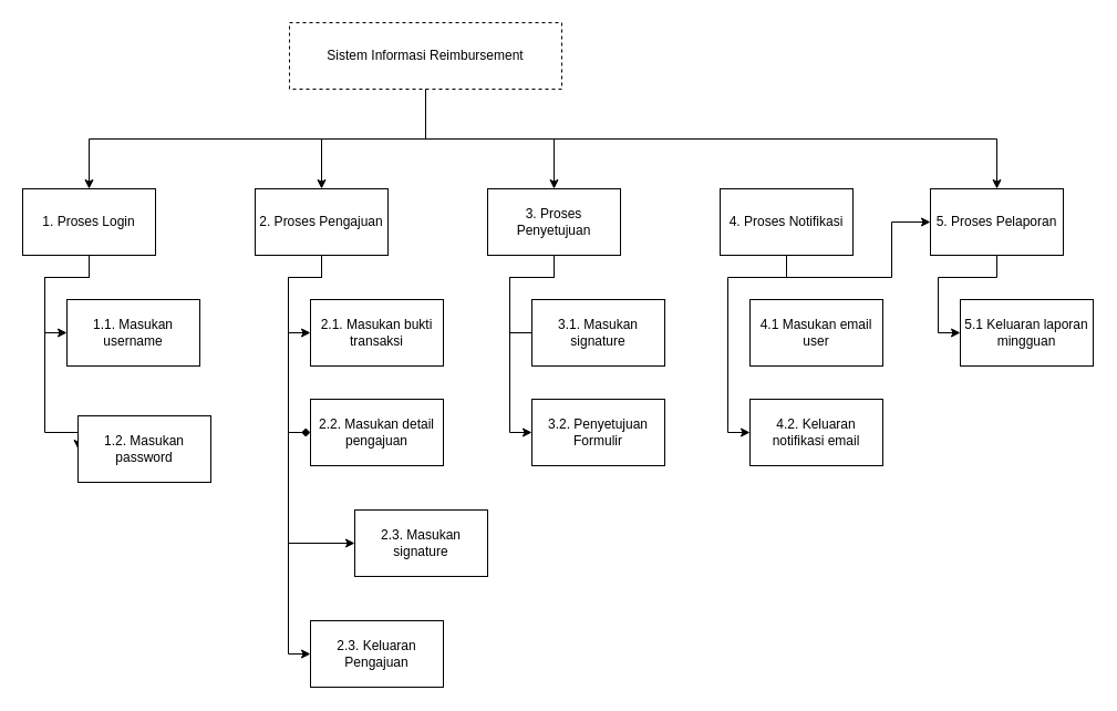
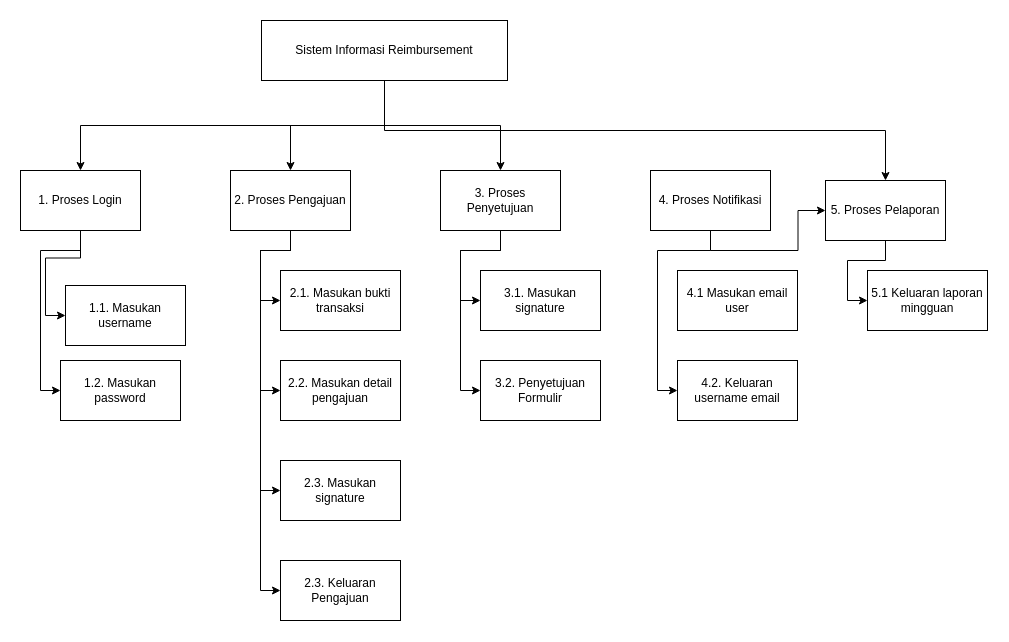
- <mxCell id="6" value="Sistem Informasi Reimbursement" style="rounded=0;whiteSpace=wrap;html=1;dashed=1;" vertex="1" parent="1"><mxGeometry x="261" y="20" width="246" height="60" as="geometry" /></mxCell>
+ <mxCell id="6" value="Sistem Informasi Reimbursement" style="rounded=0;whiteSpace=wrap;html=1;" vertex="1" parent="1"><mxGeometry x="261" y="20" width="246" height="60" as="geometry" /></mxCell>
- <mxCell id="32" value="5. Proses Pelaporan" style="rounded=0;whiteSpace=wrap;html=1;" vertex="1" parent="1"><mxGeometry x="840" y="170" width="120" height="60" as="geometry" /></mxCell>
+ <mxCell id="32" value="5. Proses Pelaporan" style="rounded=0;whiteSpace=wrap;html=1;" vertex="1" parent="1"><mxGeometry x="825" y="180" width="120" height="60" as="geometry" /></mxCell>
- <mxCell id="21" value="1.1. Masukan username" style="whiteSpace=wrap;html=1;rounded=0;" vertex="1" parent="1"><mxGeometry x="60" y="270" width="120" height="60" as="geometry" /></mxCell>
+ <mxCell id="21" value="1.1. Masukan username" style="whiteSpace=wrap;html=1;rounded=0;" vertex="1" parent="1"><mxGeometry x="65" y="285" width="120" height="60" as="geometry" /></mxCell>
- <mxCell id="15" style="edgeStyle=orthogonalEdgeStyle;rounded=0;orthogonalLoop=1;jettySize=auto;html=1;exitX=0.5;exitY=1;exitDx=0;exitDy=0;entryX=0;entryY=0.5;entryDx=0;entryDy=0;endArrow=none;" edge="1" parent="1" source="17" target="27"><mxGeometry relative="1" as="geometry" /></mxCell>
+ <mxCell id="15" style="edgeStyle=orthogonalEdgeStyle;rounded=0;orthogonalLoop=1;jettySize=auto;html=1;exitX=0.5;exitY=1;exitDx=0;exitDy=0;entryX=0;entryY=0.5;entryDx=0;entryDy=0;" edge="1" parent="1" source="17" target="27"><mxGeometry relative="1" as="geometry" /></mxCell>
- <mxCell id="11" style="edgeStyle=orthogonalEdgeStyle;rounded=0;orthogonalLoop=1;jettySize=auto;html=1;exitX=0.5;exitY=1;exitDx=0;exitDy=0;entryX=0;entryY=0.5;entryDx=0;entryDy=0;endArrow=diamond;" edge="1" parent="1" source="14" target="25"><mxGeometry relative="1" as="geometry"><Array as="points"><mxPoint x="290" y="250" /><mxPoint x="260" y="250" /><mxPoint x="260" y="390" /></Array></mxGeometry></mxCell>
+ <mxCell id="11" style="edgeStyle=orthogonalEdgeStyle;rounded=0;orthogonalLoop=1;jettySize=auto;html=1;exitX=0.5;exitY=1;exitDx=0;exitDy=0;entryX=0;entryY=0.5;entryDx=0;entryDy=0;" edge="1" parent="1" source="14" target="25"><mxGeometry relative="1" as="geometry"><Array as="points"><mxPoint x="290" y="250" /><mxPoint x="260" y="250" /><mxPoint x="260" y="390" /></Array></mxGeometry></mxCell>
- <mxCell id="30" value="4.2. Keluaran notifikasi email" style="whiteSpace=wrap;html=1;rounded=0;" vertex="1" parent="1"><mxGeometry x="677" y="360" width="120" height="60" as="geometry" /></mxCell>
+ <mxCell id="30" value="4.2. Keluaran username email" style="whiteSpace=wrap;html=1;rounded=0;" vertex="1" parent="1"><mxGeometry x="677" y="360" width="120" height="60" as="geometry" /></mxCell>
- <mxCell id="22" value="1.2. Masukan password" style="whiteSpace=wrap;html=1;rounded=0;" vertex="1" parent="1"><mxGeometry x="70" y="375" width="120" height="60" as="geometry" /></mxCell>
+ <mxCell id="22" value="1.2. Masukan password" style="whiteSpace=wrap;html=1;rounded=0;" vertex="1" parent="1"><mxGeometry x="60" y="360" width="120" height="60" as="geometry" /></mxCell>
- <mxCell id="24" value="2.3. Masukan signature" style="whiteSpace=wrap;html=1;rounded=0;" vertex="1" parent="1"><mxGeometry x="320" y="460" width="120" height="60" as="geometry" /></mxCell>
+ <mxCell id="24" value="2.3. Masukan signature" style="whiteSpace=wrap;html=1;rounded=0;" vertex="1" parent="1"><mxGeometry x="280" y="460" width="120" height="60" as="geometry" /></mxCell>
